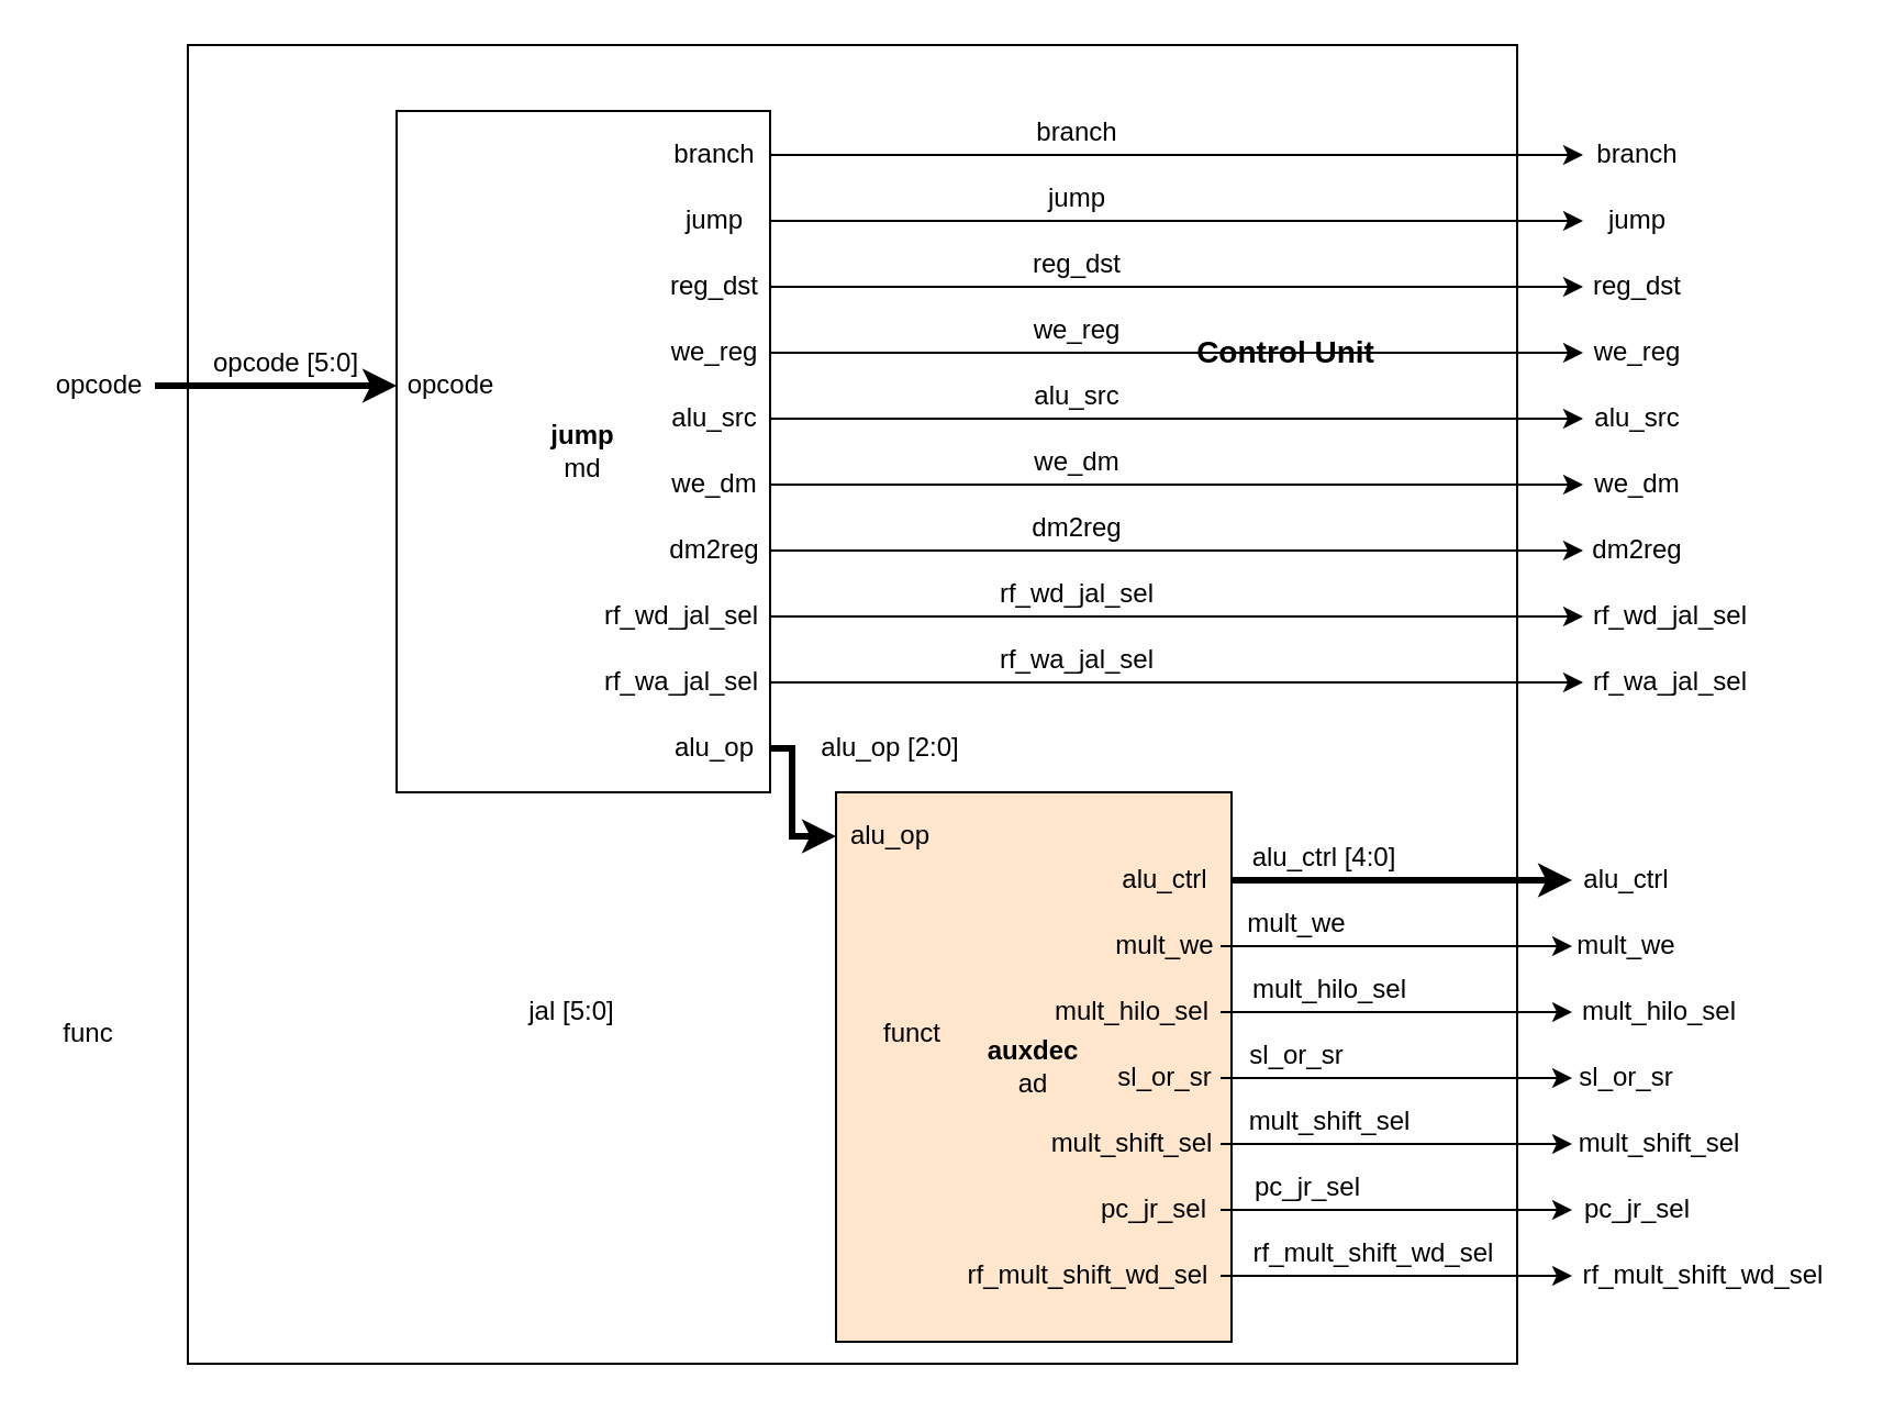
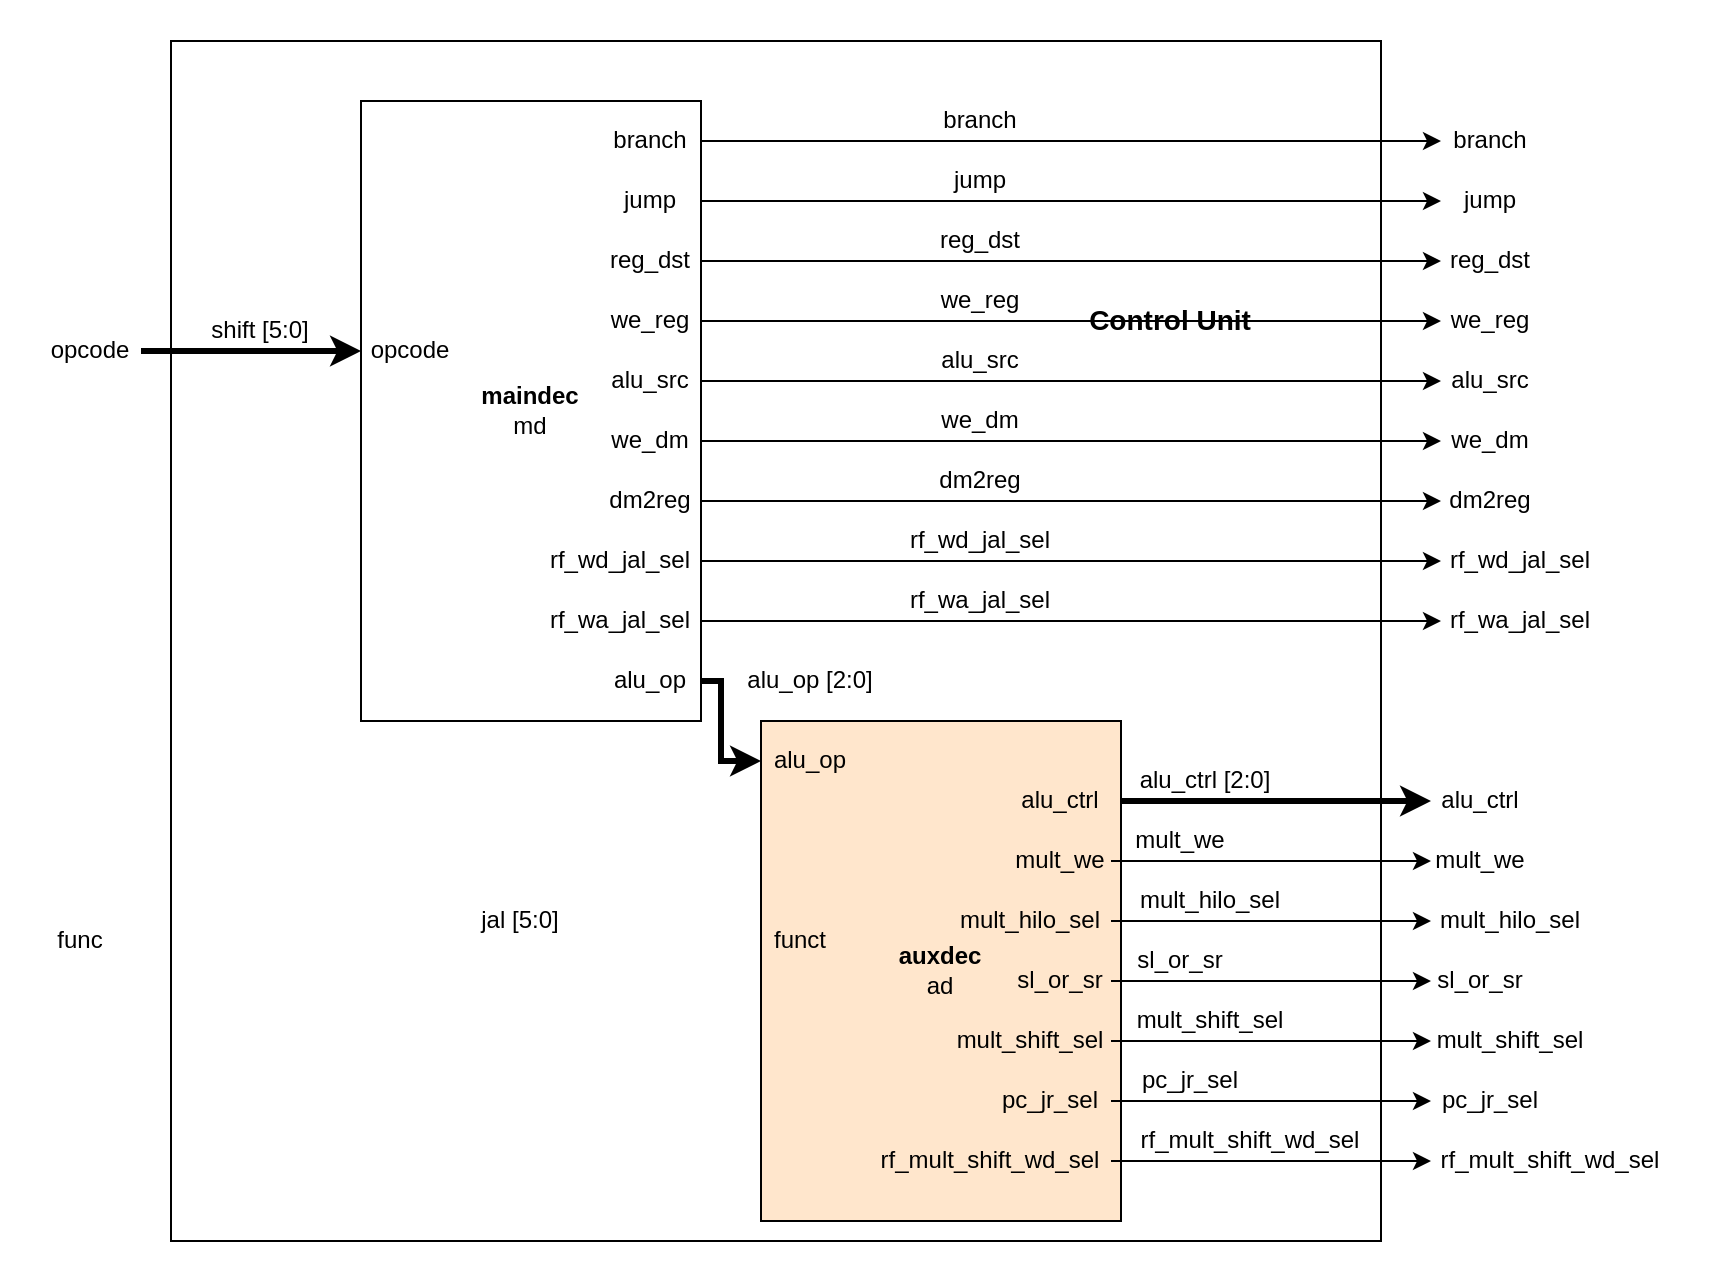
- <mxCell id="23" value="opcode [5:0]" style="text;html=1;strokeColor=none;fillColor=none;align=center;verticalAlign=middle;whiteSpace=wrap;rounded=0;" parent="1" vertex="1"><mxGeometry x="90" y="155" width="80" height="20" as="geometry" /></mxCell>
+ <mxCell id="23" value="shift [5:0]" style="text;html=1;strokeColor=none;fillColor=none;align=center;verticalAlign=middle;whiteSpace=wrap;rounded=0;" parent="1" vertex="1"><mxGeometry x="90" y="155" width="80" height="20" as="geometry" /></mxCell>
- <mxCell id="3" value="&lt;b&gt;jump&lt;/b&gt;&lt;br&gt;md" style="rounded=0;whiteSpace=wrap;html=1;" parent="1" vertex="1"><mxGeometry x="180" y="50" width="170" height="310" as="geometry" /></mxCell>
+ <mxCell id="3" value="&lt;b&gt;maindec&lt;/b&gt;&lt;br&gt;md" style="rounded=0;whiteSpace=wrap;html=1;" parent="1" vertex="1"><mxGeometry x="180" y="50" width="170" height="310" as="geometry" /></mxCell>
- <mxCell id="46" value="alu_ctrl [4:0]" style="text;html=1;strokeColor=none;fillColor=none;align=center;verticalAlign=middle;whiteSpace=wrap;rounded=0;" parent="1" vertex="1"><mxGeometry x="565" y="380" width="75" height="20" as="geometry" /></mxCell>
+ <mxCell id="46" value="alu_ctrl [2:0]" style="text;html=1;strokeColor=none;fillColor=none;align=center;verticalAlign=middle;whiteSpace=wrap;rounded=0;" parent="1" vertex="1"><mxGeometry x="565" y="380" width="75" height="20" as="geometry" /></mxCell>
- <mxCell id="16" value="funct" style="text;html=1;strokeColor=none;fillColor=none;align=center;verticalAlign=middle;whiteSpace=wrap;rounded=0;" parent="1" vertex="1"><mxGeometry x="395" y="460" width="40" height="20" as="geometry" /></mxCell>
+ <mxCell id="16" value="funct" style="text;html=1;strokeColor=none;fillColor=none;align=center;verticalAlign=middle;whiteSpace=wrap;rounded=0;" parent="1" vertex="1"><mxGeometry x="380" y="460" width="40" height="20" as="geometry" /></mxCell>
